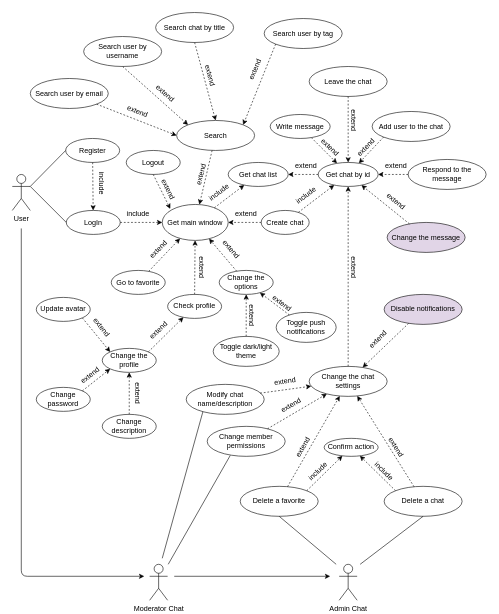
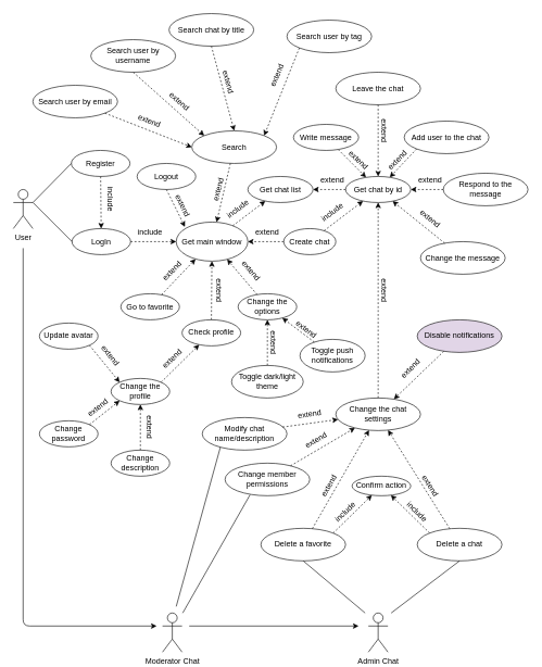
- <mxCell id="50" value="Change the message" style="ellipse;whiteSpace=wrap;html=1;fillColor=#e1d5e7;" parent="1" vertex="1"><mxGeometry x="645" y="370" width="130" height="50" as="geometry" /></mxCell>
+ <mxCell id="50" value="Change the message" style="ellipse;whiteSpace=wrap;html=1;" parent="1" vertex="1"><mxGeometry x="645" y="370" width="130" height="50" as="geometry" /></mxCell>
